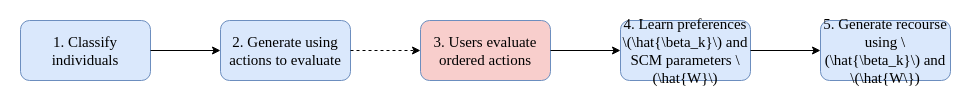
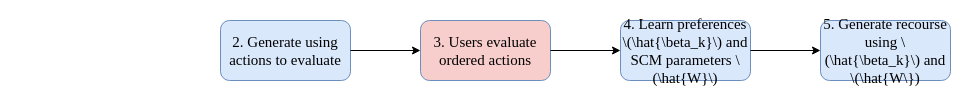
- <mxCell id="2" value="1. Classify individuals" style="rounded=1;whiteSpace=wrap;html=1;fillColor=#dae8fc;strokeColor=#6c8ebf;fontSize=15;fontFamily=cmf10;" parent="1" vertex="1"><mxGeometry width="130" height="60" as="geometry" x="20" y="20" /></mxCell>
- <mxCell id="3" value="" style="endArrow=classic;html=1;rounded=1;exitX=1;exitY=0.5;exitDx=0;exitDy=0;entryX=0;entryY=0.5;entryDx=0;entryDy=0;" parent="1" source="2" target="4" edge="1"><mxGeometry width="50" height="50" relative="1" as="geometry"><mxPoint x="260" y="125" as="sourcePoint" /><mxPoint x="260" y="100" as="targetPoint" /></mxGeometry></mxCell>
- <mxCell id="8" value="" style="endArrow=classic;html=1;rounded=1;exitX=1;exitY=0.5;exitDx=0;exitDy=0;entryX=0;entryY=0.5;entryDx=0;entryDy=0;dashed=1;" parent="1" source="4" target="5" edge="1"><mxGeometry width="50" height="50" relative="1" as="geometry"><mxPoint x="490" y="300" as="sourcePoint" /><mxPoint x="540" y="250" as="targetPoint" /></mxGeometry></mxCell>
+ <mxCell id="8" value="" style="endArrow=classic;html=1;rounded=1;exitX=1;exitY=0.5;exitDx=0;exitDy=0;entryX=0;entryY=0.5;entryDx=0;entryDy=0;" parent="1" source="4" target="5" edge="1"><mxGeometry width="50" height="50" relative="1" as="geometry"><mxPoint x="490" y="300" as="sourcePoint" /><mxPoint x="540" y="250" as="targetPoint" /></mxGeometry></mxCell>
